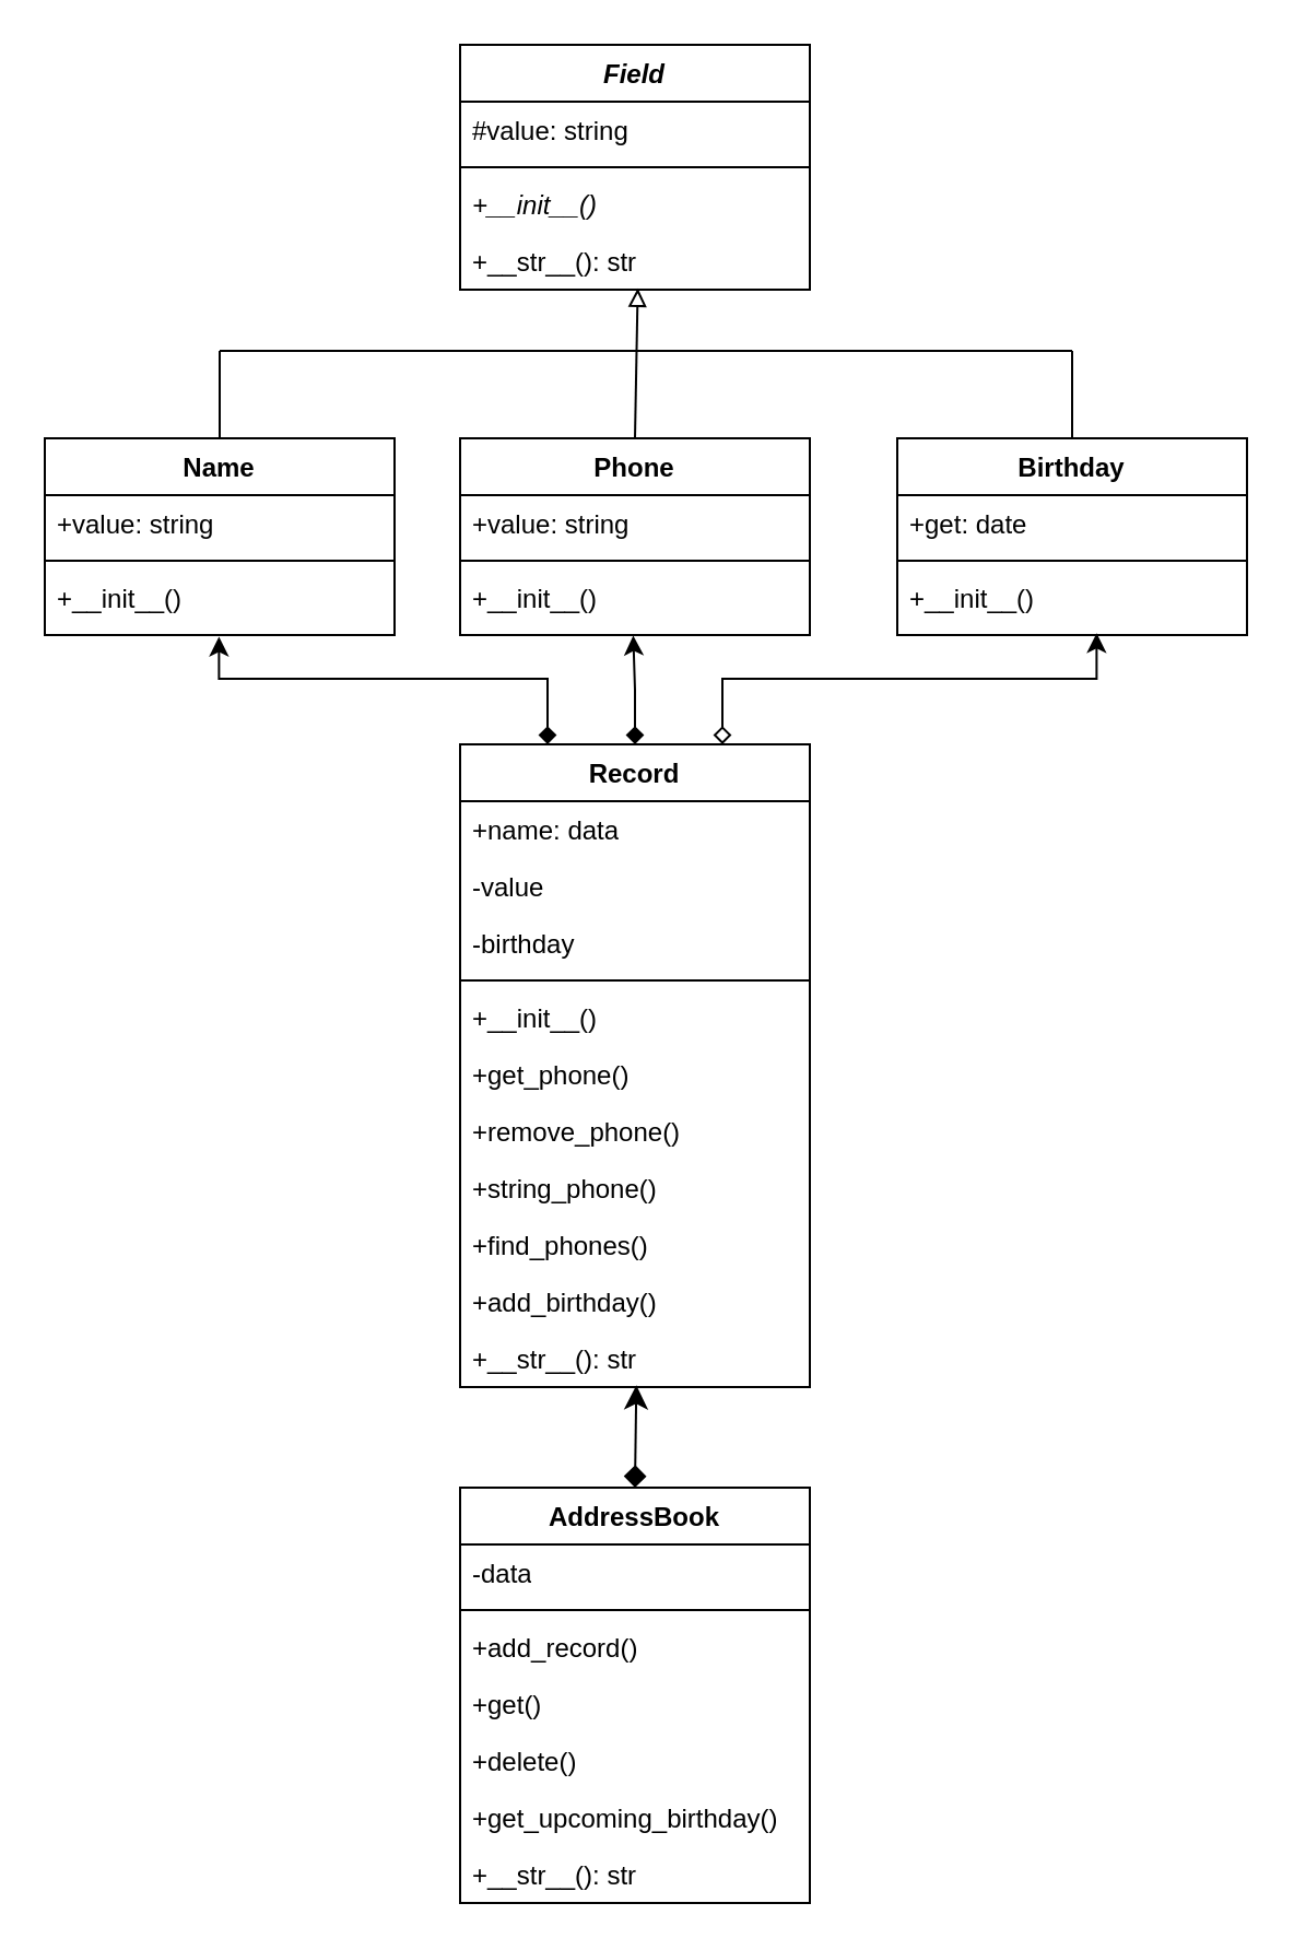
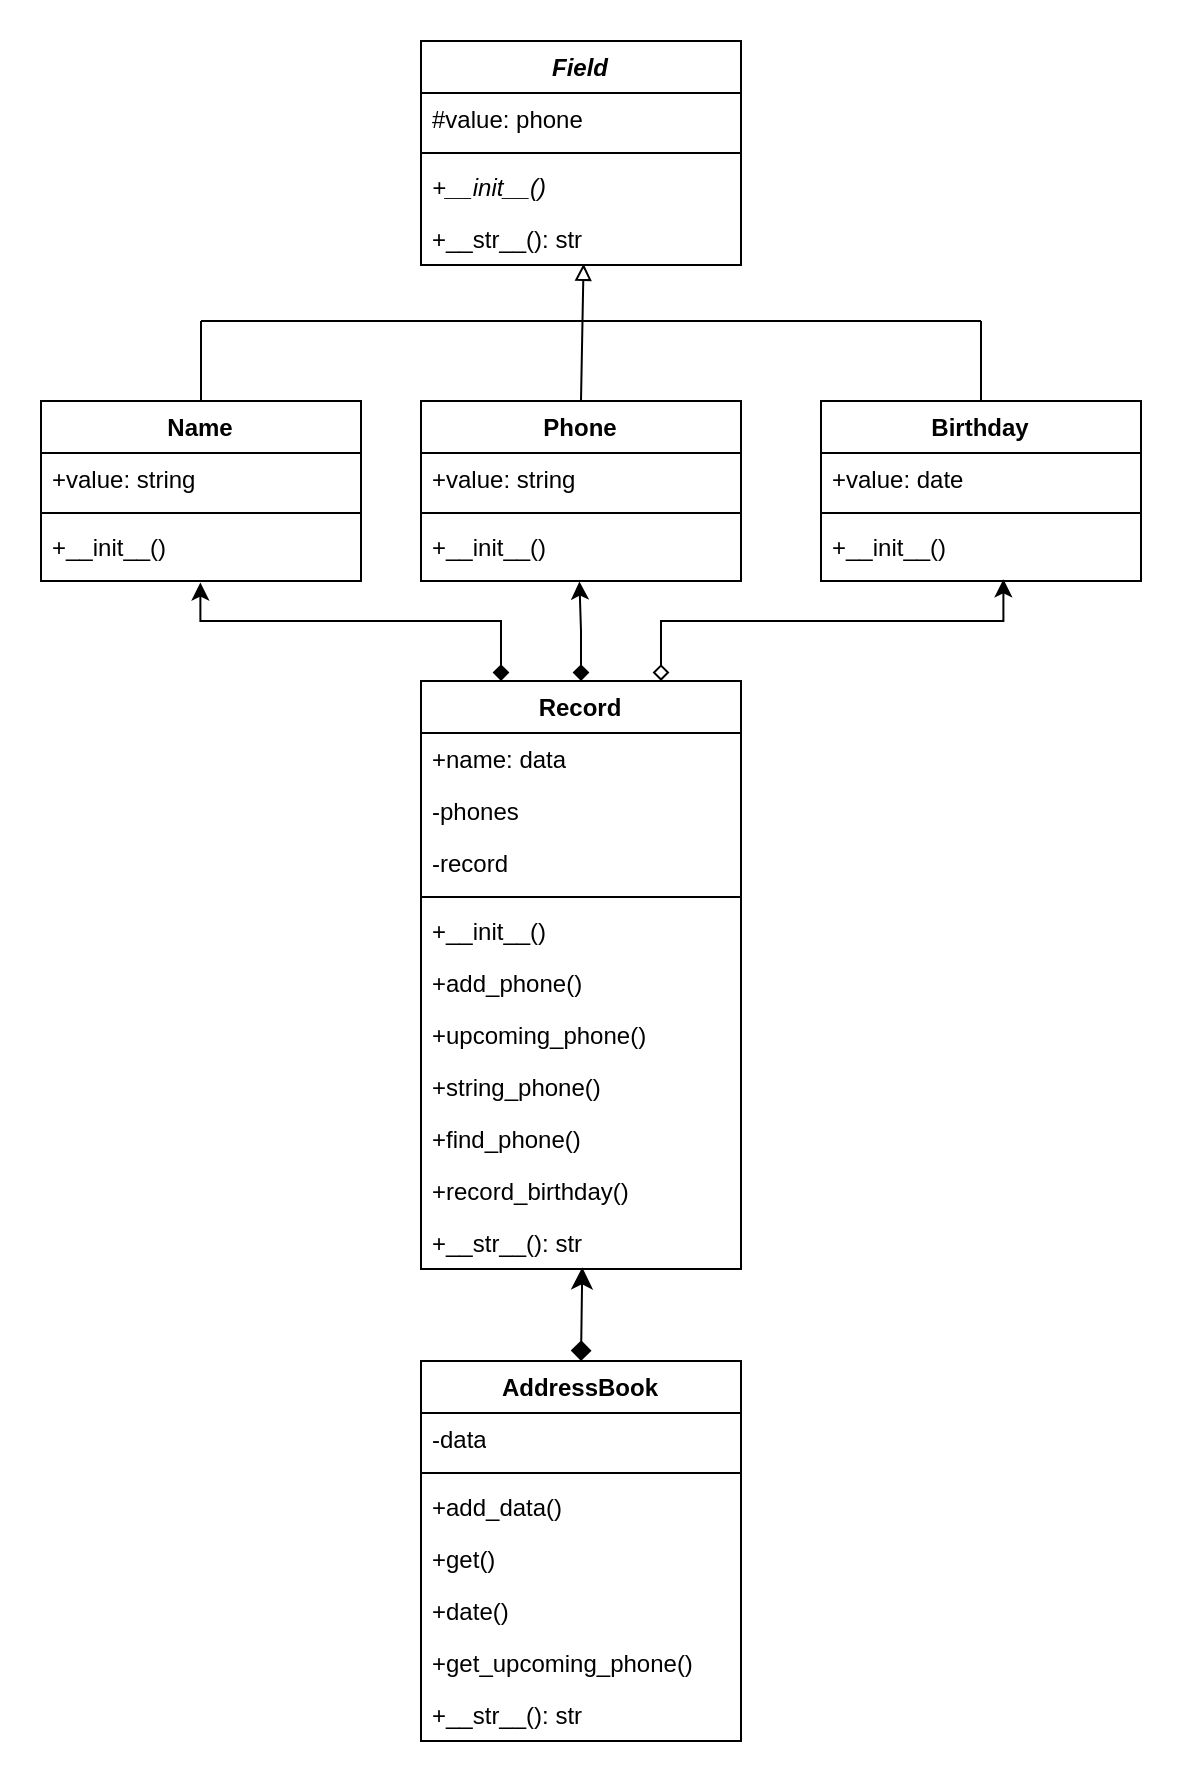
- <mxCell id="12" value="#value: string" style="text;strokeColor=none;fillColor=none;align=left;verticalAlign=top;spacingLeft=4;spacingRight=4;overflow=hidden;rotatable=0;points=[[0,0.5],[1,0.5]];portConstraint=eastwest;whiteSpace=wrap;html=1;" parent="11" vertex="1"><mxGeometry y="26" width="160" height="26" as="geometry" /></mxCell>
+ <mxCell id="12" value="#value: phone" style="text;strokeColor=none;fillColor=none;align=left;verticalAlign=top;spacingLeft=4;spacingRight=4;overflow=hidden;rotatable=0;points=[[0,0.5],[1,0.5]];portConstraint=eastwest;whiteSpace=wrap;html=1;" parent="11" vertex="1"><mxGeometry y="26" width="160" height="26" as="geometry" /></mxCell>
- <mxCell id="17" value="+get: date" style="text;strokeColor=none;fillColor=none;align=left;verticalAlign=top;spacingLeft=4;spacingRight=4;overflow=hidden;rotatable=0;points=[[0,0.5],[1,0.5]];portConstraint=eastwest;whiteSpace=wrap;html=1;" parent="16" vertex="1"><mxGeometry y="26" width="160" height="26" as="geometry" /></mxCell>
+ <mxCell id="17" value="+value: date" style="text;strokeColor=none;fillColor=none;align=left;verticalAlign=top;spacingLeft=4;spacingRight=4;overflow=hidden;rotatable=0;points=[[0,0.5],[1,0.5]];portConstraint=eastwest;whiteSpace=wrap;html=1;" parent="16" vertex="1"><mxGeometry y="26" width="160" height="26" as="geometry" /></mxCell>
- <mxCell id="30" value="-value&amp;nbsp;" style="text;strokeColor=none;fillColor=none;align=left;verticalAlign=top;spacingLeft=4;spacingRight=4;overflow=hidden;rotatable=0;points=[[0,0.5],[1,0.5]];portConstraint=eastwest;whiteSpace=wrap;html=1;" parent="28" vertex="1"><mxGeometry y="52" width="160" height="26" as="geometry" /></mxCell>
+ <mxCell id="30" value="-phones&amp;nbsp;" style="text;strokeColor=none;fillColor=none;align=left;verticalAlign=top;spacingLeft=4;spacingRight=4;overflow=hidden;rotatable=0;points=[[0,0.5],[1,0.5]];portConstraint=eastwest;whiteSpace=wrap;html=1;" parent="28" vertex="1"><mxGeometry y="52" width="160" height="26" as="geometry" /></mxCell>
- <mxCell id="31" value="-birthday" style="text;strokeColor=none;fillColor=none;align=left;verticalAlign=top;spacingLeft=4;spacingRight=4;overflow=hidden;rotatable=0;points=[[0,0.5],[1,0.5]];portConstraint=eastwest;whiteSpace=wrap;html=1;" parent="28" vertex="1"><mxGeometry y="78" width="160" height="26" as="geometry" /></mxCell>
+ <mxCell id="31" value="-record" style="text;strokeColor=none;fillColor=none;align=left;verticalAlign=top;spacingLeft=4;spacingRight=4;overflow=hidden;rotatable=0;points=[[0,0.5],[1,0.5]];portConstraint=eastwest;whiteSpace=wrap;html=1;" parent="28" vertex="1"><mxGeometry y="78" width="160" height="26" as="geometry" /></mxCell>
- <mxCell id="34" value="+get_phone()" style="text;strokeColor=none;fillColor=none;align=left;verticalAlign=top;spacingLeft=4;spacingRight=4;overflow=hidden;rotatable=0;points=[[0,0.5],[1,0.5]];portConstraint=eastwest;whiteSpace=wrap;html=1;" parent="28" vertex="1"><mxGeometry y="138" width="160" height="26" as="geometry" /></mxCell>
+ <mxCell id="34" value="+add_phone()" style="text;strokeColor=none;fillColor=none;align=left;verticalAlign=top;spacingLeft=4;spacingRight=4;overflow=hidden;rotatable=0;points=[[0,0.5],[1,0.5]];portConstraint=eastwest;whiteSpace=wrap;html=1;" parent="28" vertex="1"><mxGeometry y="138" width="160" height="26" as="geometry" /></mxCell>
- <mxCell id="35" value="+remove_phone()" style="text;strokeColor=none;fillColor=none;align=left;verticalAlign=top;spacingLeft=4;spacingRight=4;overflow=hidden;rotatable=0;points=[[0,0.5],[1,0.5]];portConstraint=eastwest;whiteSpace=wrap;html=1;" parent="28" vertex="1"><mxGeometry y="164" width="160" height="26" as="geometry" /></mxCell>
+ <mxCell id="35" value="+upcoming_phone()" style="text;strokeColor=none;fillColor=none;align=left;verticalAlign=top;spacingLeft=4;spacingRight=4;overflow=hidden;rotatable=0;points=[[0,0.5],[1,0.5]];portConstraint=eastwest;whiteSpace=wrap;html=1;" parent="28" vertex="1"><mxGeometry y="164" width="160" height="26" as="geometry" /></mxCell>
- <mxCell id="37" value="+find_phones()" style="text;strokeColor=none;fillColor=none;align=left;verticalAlign=top;spacingLeft=4;spacingRight=4;overflow=hidden;rotatable=0;points=[[0,0.5],[1,0.5]];portConstraint=eastwest;whiteSpace=wrap;html=1;" parent="28" vertex="1"><mxGeometry y="216" width="160" height="26" as="geometry" /></mxCell>
+ <mxCell id="37" value="+find_phone()" style="text;strokeColor=none;fillColor=none;align=left;verticalAlign=top;spacingLeft=4;spacingRight=4;overflow=hidden;rotatable=0;points=[[0,0.5],[1,0.5]];portConstraint=eastwest;whiteSpace=wrap;html=1;" parent="28" vertex="1"><mxGeometry y="216" width="160" height="26" as="geometry" /></mxCell>
- <mxCell id="38" value="+add_birthday()" style="text;strokeColor=none;fillColor=none;align=left;verticalAlign=top;spacingLeft=4;spacingRight=4;overflow=hidden;rotatable=0;points=[[0,0.5],[1,0.5]];portConstraint=eastwest;whiteSpace=wrap;html=1;" parent="28" vertex="1"><mxGeometry y="242" width="160" height="26" as="geometry" /></mxCell>
+ <mxCell id="38" value="+record_birthday()" style="text;strokeColor=none;fillColor=none;align=left;verticalAlign=top;spacingLeft=4;spacingRight=4;overflow=hidden;rotatable=0;points=[[0,0.5],[1,0.5]];portConstraint=eastwest;whiteSpace=wrap;html=1;" parent="28" vertex="1"><mxGeometry y="242" width="160" height="26" as="geometry" /></mxCell>
- <mxCell id="23" value="+add_record()" style="text;strokeColor=none;fillColor=none;align=left;verticalAlign=top;spacingLeft=4;spacingRight=4;overflow=hidden;rotatable=0;points=[[0,0.5],[1,0.5]];portConstraint=eastwest;whiteSpace=wrap;html=1;" parent="20" vertex="1"><mxGeometry y="60" width="160" height="26" as="geometry" /></mxCell>
+ <mxCell id="23" value="+add_data()" style="text;strokeColor=none;fillColor=none;align=left;verticalAlign=top;spacingLeft=4;spacingRight=4;overflow=hidden;rotatable=0;points=[[0,0.5],[1,0.5]];portConstraint=eastwest;whiteSpace=wrap;html=1;" parent="20" vertex="1"><mxGeometry y="60" width="160" height="26" as="geometry" /></mxCell>
- <mxCell id="25" value="+delete()" style="text;strokeColor=none;fillColor=none;align=left;verticalAlign=top;spacingLeft=4;spacingRight=4;overflow=hidden;rotatable=0;points=[[0,0.5],[1,0.5]];portConstraint=eastwest;whiteSpace=wrap;html=1;" parent="20" vertex="1"><mxGeometry y="112" width="160" height="26" as="geometry" /></mxCell>
+ <mxCell id="25" value="+date()" style="text;strokeColor=none;fillColor=none;align=left;verticalAlign=top;spacingLeft=4;spacingRight=4;overflow=hidden;rotatable=0;points=[[0,0.5],[1,0.5]];portConstraint=eastwest;whiteSpace=wrap;html=1;" parent="20" vertex="1"><mxGeometry y="112" width="160" height="26" as="geometry" /></mxCell>
- <mxCell id="26" value="+get_upcoming_birthday()" style="text;strokeColor=none;fillColor=none;align=left;verticalAlign=top;spacingLeft=4;spacingRight=4;overflow=hidden;rotatable=0;points=[[0,0.5],[1,0.5]];portConstraint=eastwest;whiteSpace=wrap;html=1;" parent="20" vertex="1"><mxGeometry y="138" width="160" height="26" as="geometry" /></mxCell>
+ <mxCell id="26" value="+get_upcoming_phone()" style="text;strokeColor=none;fillColor=none;align=left;verticalAlign=top;spacingLeft=4;spacingRight=4;overflow=hidden;rotatable=0;points=[[0,0.5],[1,0.5]];portConstraint=eastwest;whiteSpace=wrap;html=1;" parent="20" vertex="1"><mxGeometry y="138" width="160" height="26" as="geometry" /></mxCell>
